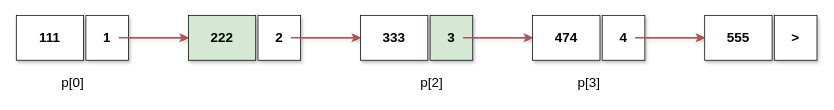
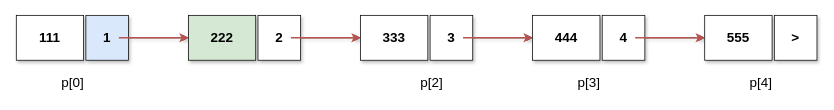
- <mxCell id="3" value="1" style="rounded=0;whiteSpace=wrap;html=1;fontStyle=1;fontSize=18;shadow=1;" vertex="1" parent="1"><mxGeometry x="113" y="20" width="57" height="60" as="geometry" /></mxCell>
+ <mxCell id="3" value="1" style="rounded=0;whiteSpace=wrap;html=1;fontStyle=1;fontSize=18;shadow=1;fillColor=#dae8fc;" vertex="1" parent="1"><mxGeometry x="113" y="20" width="57" height="60" as="geometry" /></mxCell>
- <mxCell id="12" value="3" style="rounded=0;whiteSpace=wrap;html=1;fontStyle=1;fontSize=18;shadow=1;fillColor=#d5e8d4;" vertex="1" parent="1"><mxGeometry x="573" y="20" width="57" height="60" as="geometry" /></mxCell>
+ <mxCell id="12" value="3" style="rounded=0;whiteSpace=wrap;html=1;fontStyle=1;fontSize=18;shadow=1;" vertex="1" parent="1"><mxGeometry x="573" y="20" width="57" height="60" as="geometry" /></mxCell>
- <mxCell id="16" value="474" style="rounded=0;whiteSpace=wrap;html=1;fontStyle=1;fontSize=18;shadow=1;" vertex="1" parent="1"><mxGeometry x="710" y="20" width="90" height="60" as="geometry" /></mxCell>
+ <mxCell id="16" value="444" style="rounded=0;whiteSpace=wrap;html=1;fontStyle=1;fontSize=18;shadow=1;" vertex="1" parent="1"><mxGeometry x="710" y="20" width="90" height="60" as="geometry" /></mxCell>
+ <mxCell id="23" value="p[4]" style="text;html=1;align=center;verticalAlign=middle;resizable=0;points=[];autosize=1;fontSize=18;shadow=1;" vertex="1" parent="1"><mxGeometry x="990" y="95" width="50" height="30" as="geometry" /></mxCell>
